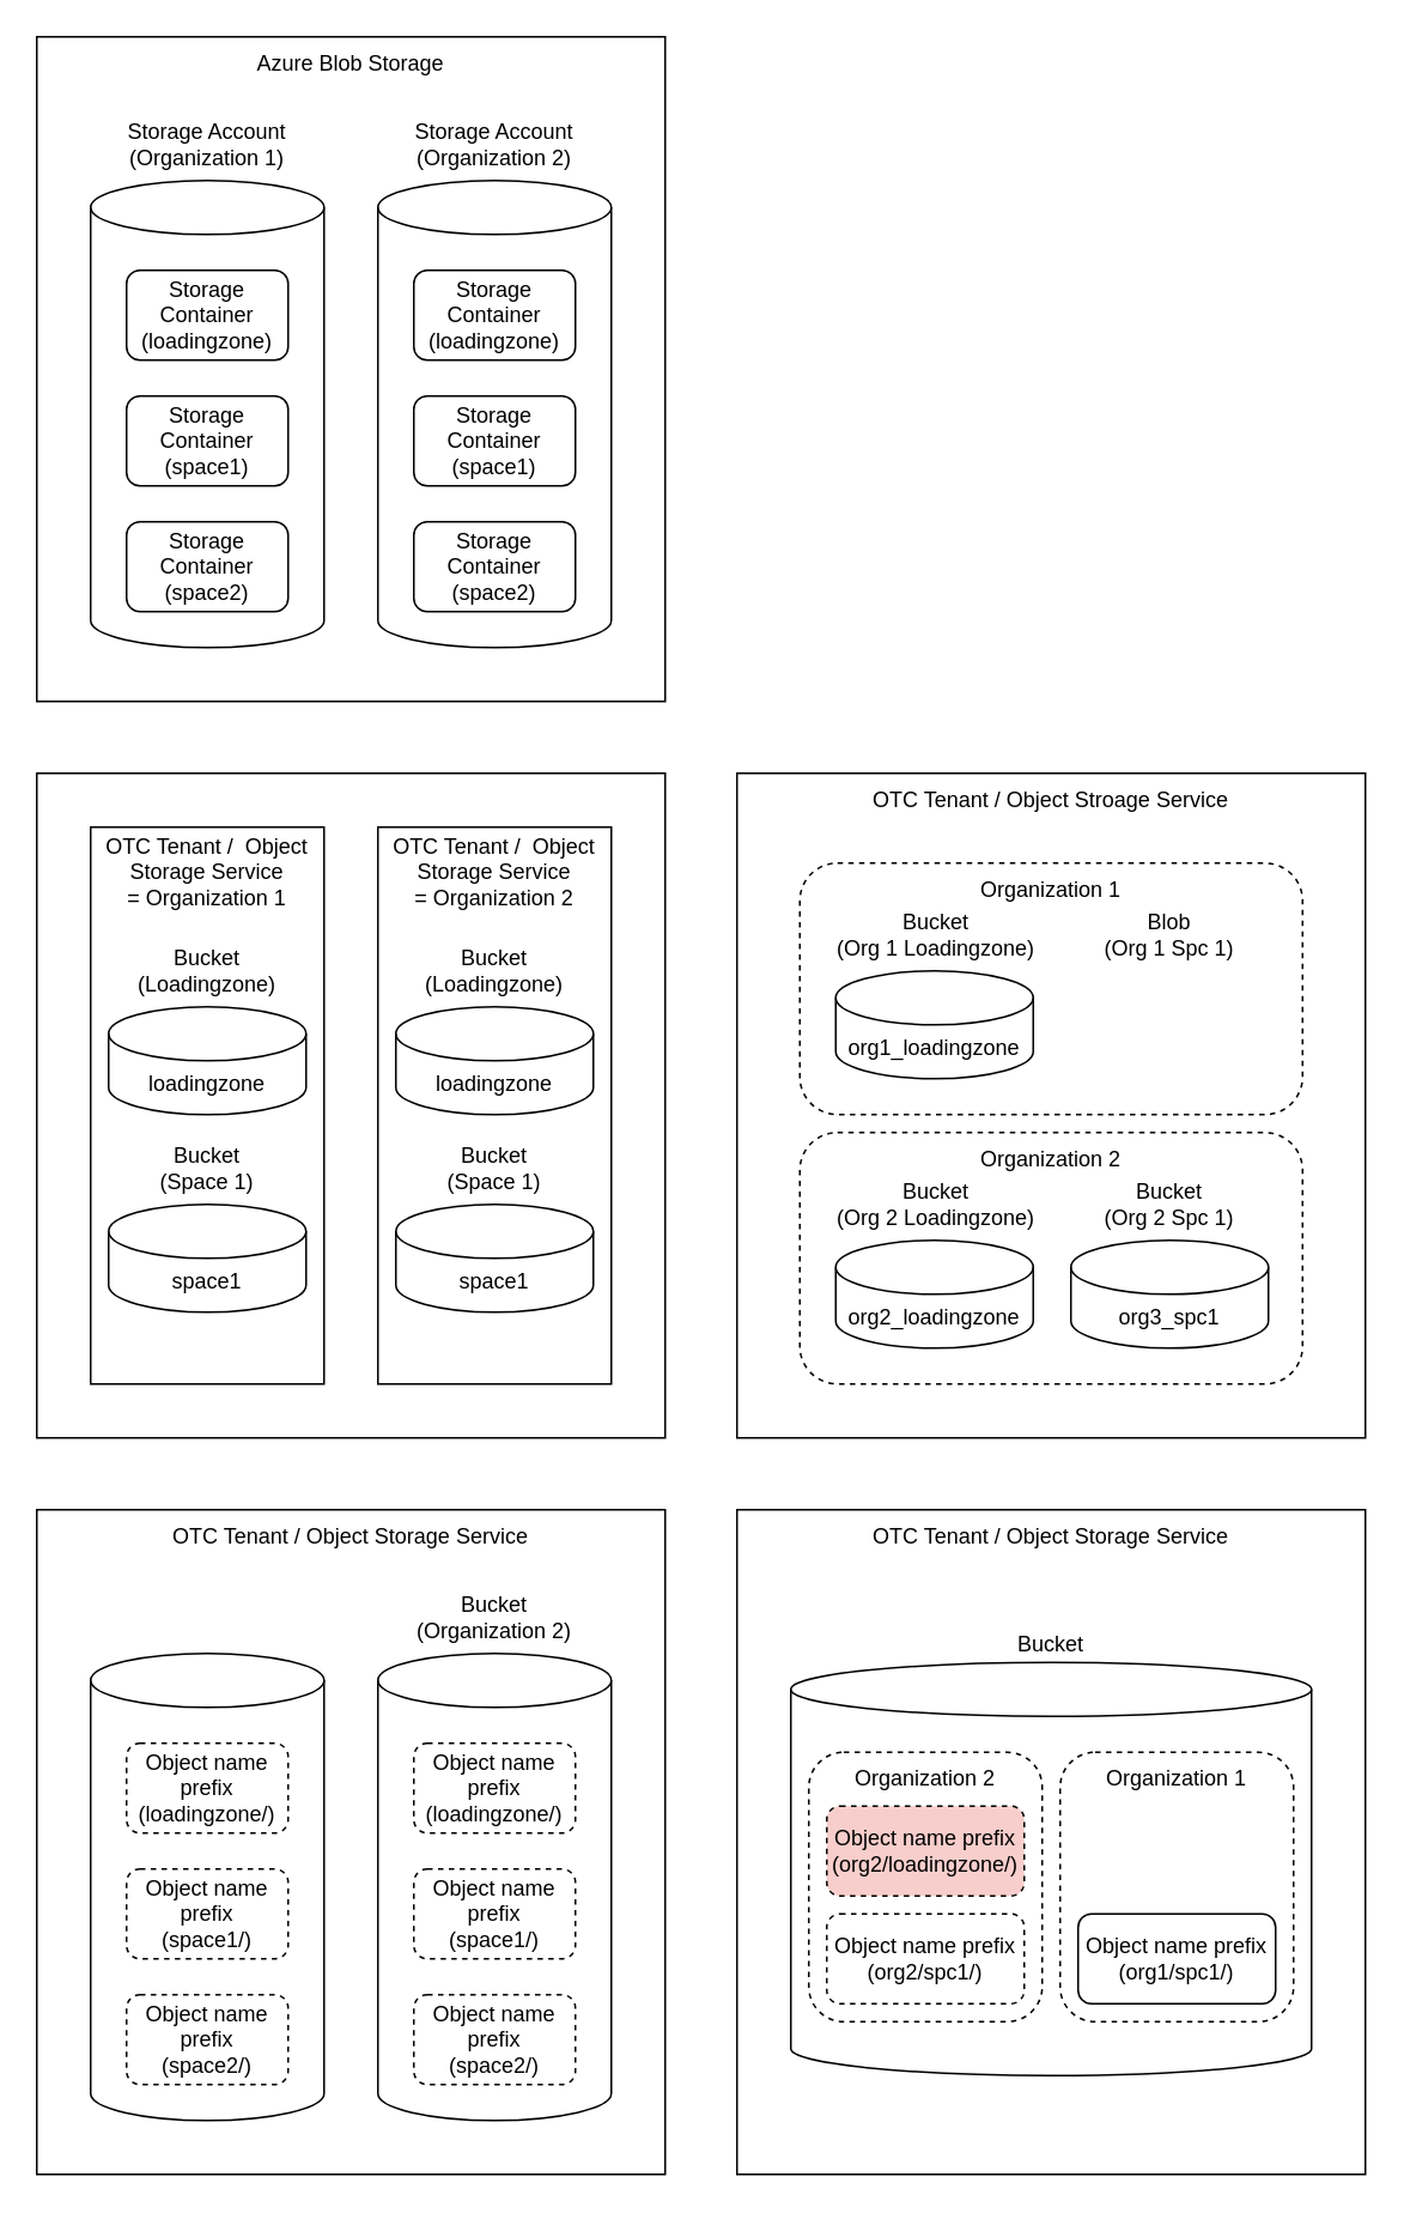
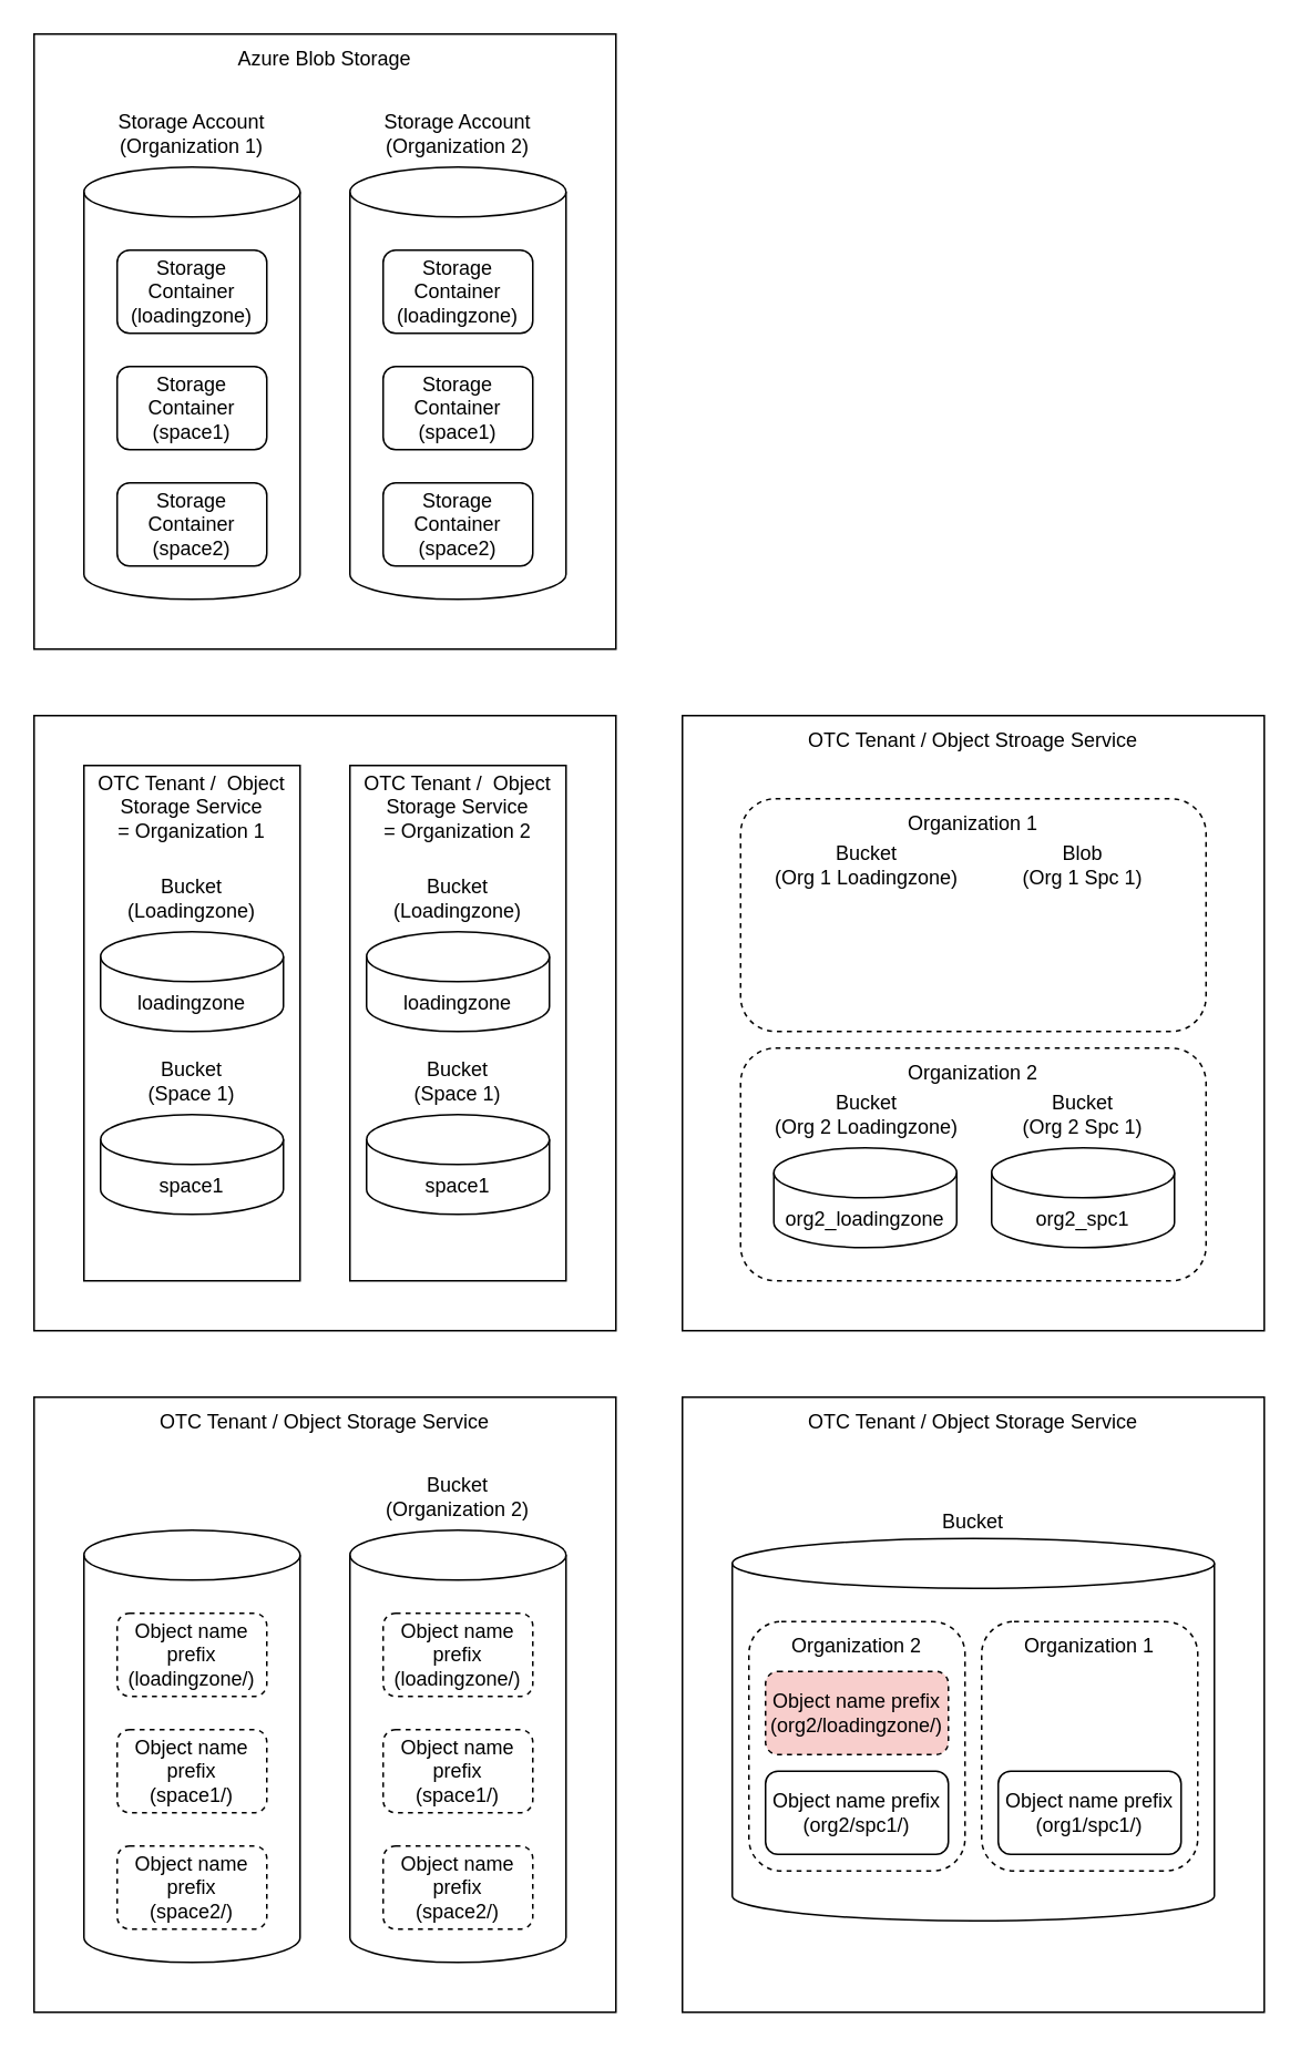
- <mxCell id="30" value="org1_loadingzone" style="shape=cylinder3;whiteSpace=wrap;html=1;boundedLbl=1;backgroundOutline=1;size=15;" parent="1" vertex="1"><mxGeometry x="465" y="540" width="110" height="60" as="geometry" /></mxCell>
- <mxCell id="37" value="org3_spc1" style="shape=cylinder3;whiteSpace=wrap;html=1;boundedLbl=1;backgroundOutline=1;size=15;" parent="1" vertex="1"><mxGeometry x="596" y="690" width="110" height="60" as="geometry" /></mxCell>
+ <mxCell id="37" value="org2_spc1" style="shape=cylinder3;whiteSpace=wrap;html=1;boundedLbl=1;backgroundOutline=1;size=15;" parent="1" vertex="1"><mxGeometry x="596" y="690" width="110" height="60" as="geometry" /></mxCell>
- <mxCell id="61" value="Object name prefix&lt;br&gt;(org2/spc1/)" style="rounded=1;whiteSpace=wrap;html=1;dashed=1;" parent="1" vertex="1"><mxGeometry x="460" y="1065" width="110" height="50" as="geometry" /></mxCell>
+ <mxCell id="61" value="Object name prefix&lt;br&gt;(org2/spc1/)" style="rounded=1;whiteSpace=wrap;html=1;dashed=0;" parent="1" vertex="1"><mxGeometry x="460" y="1065" width="110" height="50" as="geometry" /></mxCell>
